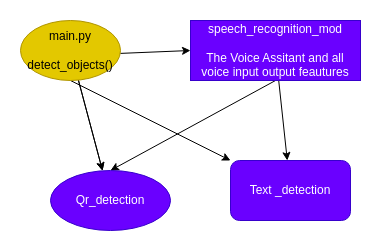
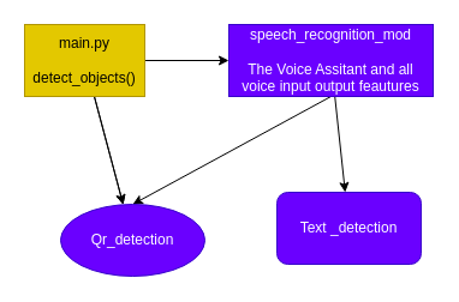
- <mxCell id="6" value="main.py&lt;br&gt;&lt;br&gt;detect_objects()" style="ellipse;whiteSpace=wrap;html=1;fillColor=#e3c800;fontColor=#000000;strokeColor=#B09500;" vertex="1" parent="1"><mxGeometry x="20" y="20" width="100" height="60" as="geometry" /></mxCell>
+ <mxCell id="6" value="main.py&lt;br&gt;&lt;br&gt;detect_objects()" style="rounded=0;whiteSpace=wrap;html=1;fillColor=#e3c800;fontColor=#000000;strokeColor=#B09500;" vertex="1" parent="1"><mxGeometry x="20" y="20" width="100" height="60" as="geometry" /></mxCell>
- <mxCell id="5" style="edgeStyle=none;html=1;exitX=0.5;exitY=1;exitDx=0;exitDy=0;" edge="1" parent="1" source="6" target="11"><mxGeometry relative="1" as="geometry"><mxPoint x="260" y="200" as="targetPoint" /></mxGeometry></mxCell>
